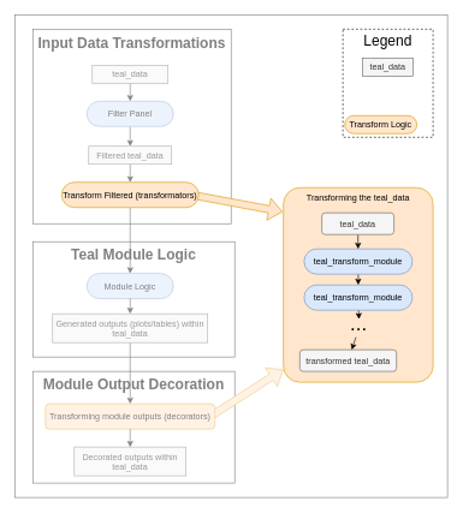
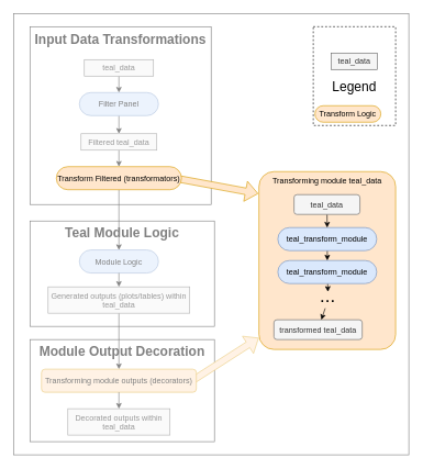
- <mxCell id="36" value="Legend" style="text;html=1;strokeColor=none;fillColor=none;align=center;verticalAlign=middle;whiteSpace=wrap;rounded=0;fontSize=20;" parent="1" vertex="1"><mxGeometry x="485" y="40" width="105" height="30" as="geometry" /></mxCell>
+ <mxCell id="36" value="Legend" style="text;html=1;strokeColor=none;fillColor=none;align=center;verticalAlign=middle;whiteSpace=wrap;rounded=0;fontSize=20;" parent="1" vertex="1"><mxGeometry x="485" y="115" width="105" height="30" as="geometry" /></mxCell>
- <mxCell id="23" value="Transforming the teal_data" style="rounded=1;fillColor=#ffe6cc;strokeColor=#d79b00;arcSize=11;verticalAlign=top;" parent="1" vertex="1"><mxGeometry x="392.5" y="260" width="207.5" height="270" as="geometry" /></mxCell>
+ <mxCell id="23" value="Transforming module teal_data" style="rounded=1;fillColor=#ffe6cc;strokeColor=#d79b00;arcSize=11;verticalAlign=top;" parent="1" vertex="1"><mxGeometry x="392.5" y="260" width="207.5" height="270" as="geometry" /></mxCell>
